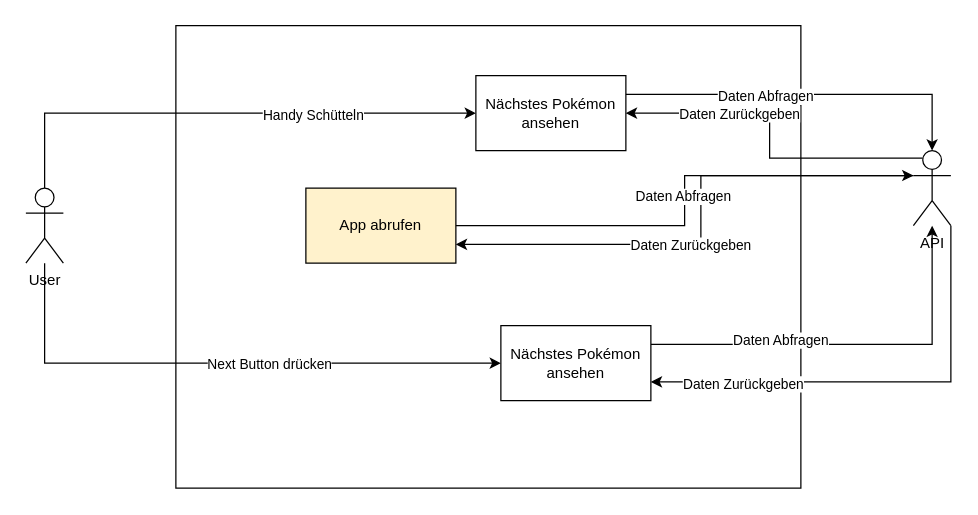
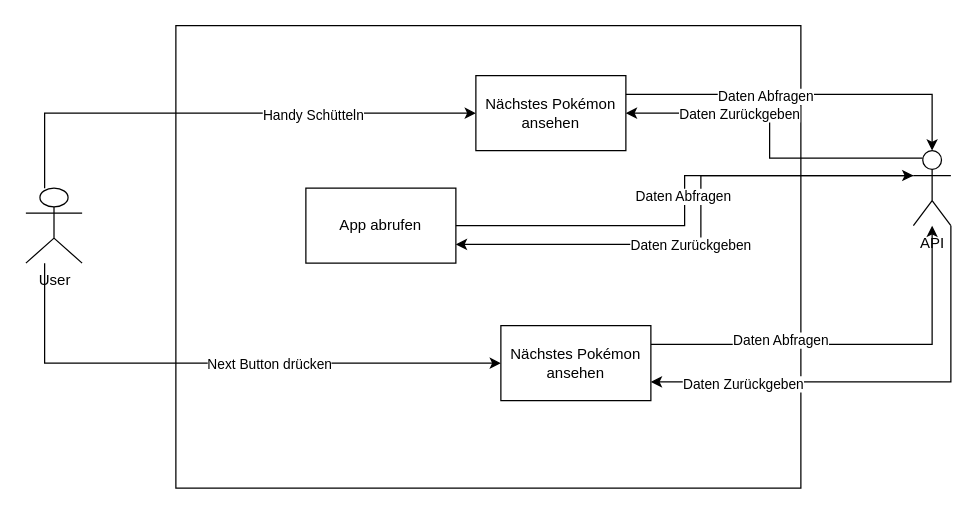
- <mxCell id="5" value="User" style="shape=umlActor;verticalLabelPosition=bottom;verticalAlign=top;html=1;outlineConnect=0;" vertex="1" parent="1"><mxGeometry x="20" y="150" width="30" height="60" as="geometry" /></mxCell>
+ <mxCell id="5" value="User" style="shape=umlActor;verticalLabelPosition=bottom;verticalAlign=top;html=1;outlineConnect=0;" vertex="1" parent="1"><mxGeometry x="20" y="150" width="45" height="60" as="geometry" /></mxCell>
- <mxCell id="8" value="App abrufen" style="rounded=0;whiteSpace=wrap;html=1;fillColor=#fff2cc;" vertex="1" parent="1"><mxGeometry x="244" y="150" width="120" height="60" as="geometry" /></mxCell>
+ <mxCell id="8" value="App abrufen" style="rounded=0;whiteSpace=wrap;html=1;" vertex="1" parent="1"><mxGeometry x="244" y="150" width="120" height="60" as="geometry" /></mxCell>
